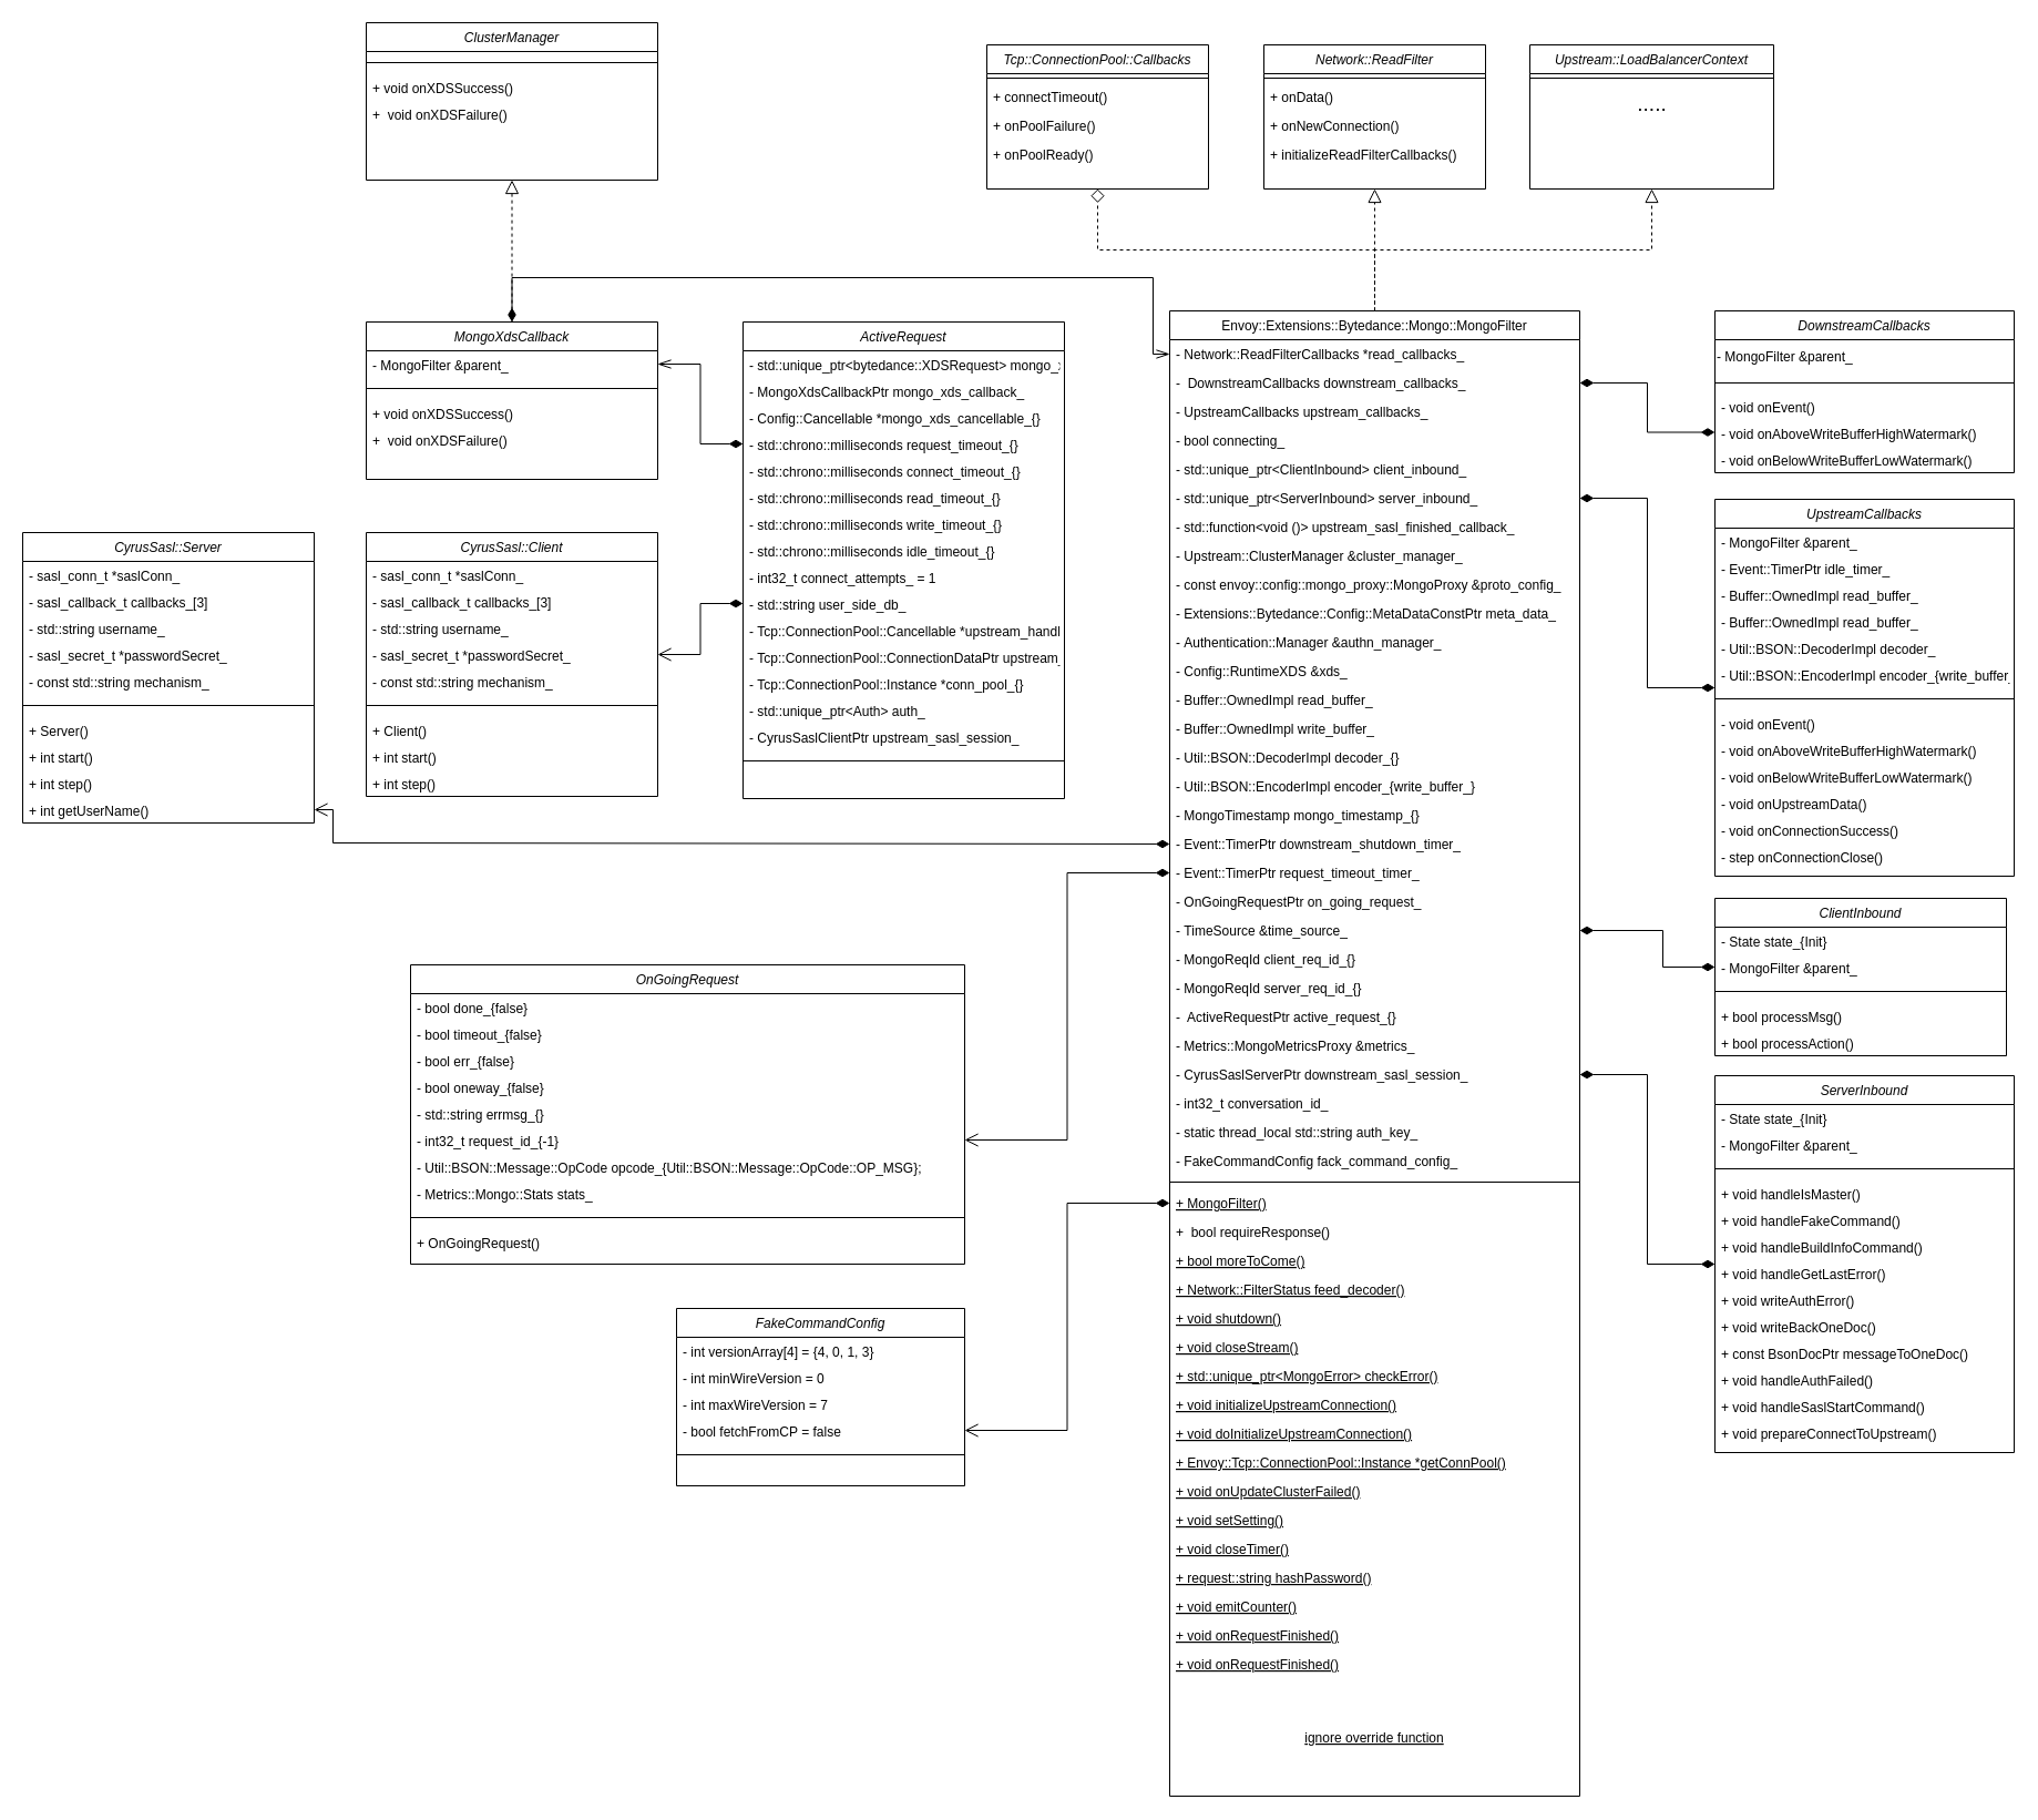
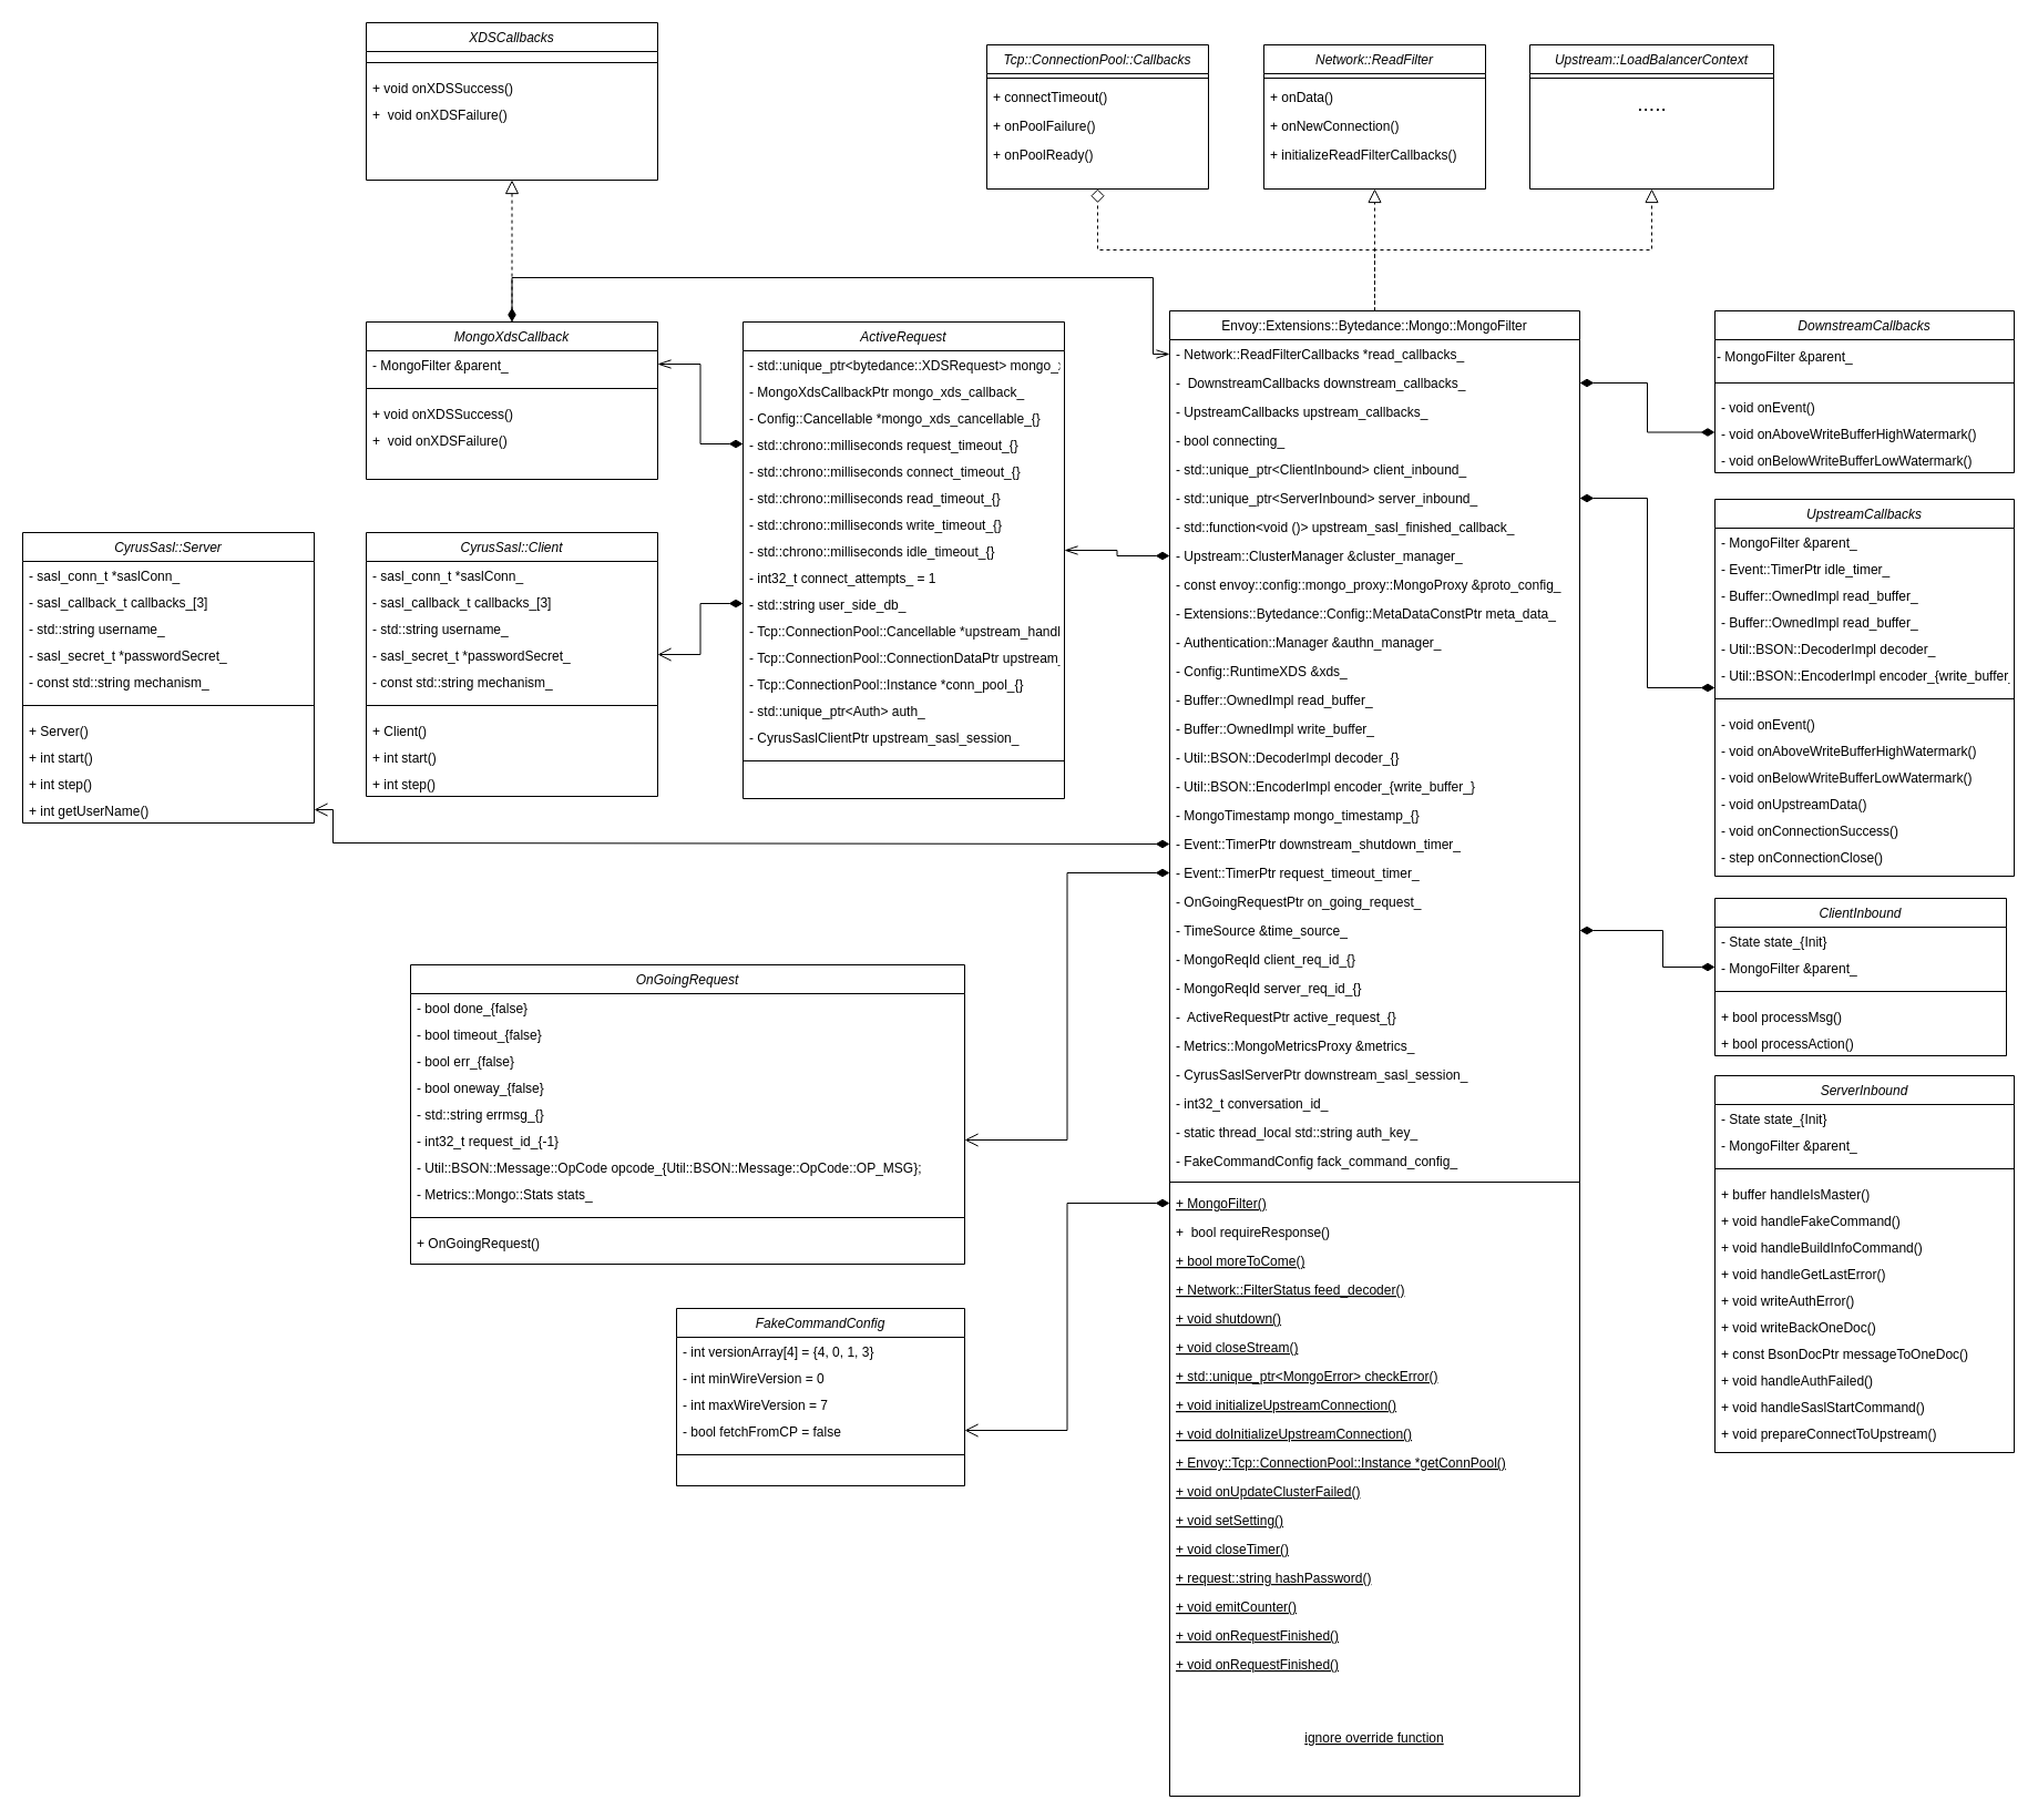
- <mxCell id="137" value="ClusterManager" style="swimlane;fontStyle=2;align=center;verticalAlign=top;childLayout=stackLayout;horizontal=1;startSize=26;horizontalStack=0;resizeParent=1;resizeLast=0;collapsible=1;marginBottom=0;rounded=0;shadow=0;strokeWidth=1;" vertex="1" parent="1"><mxGeometry x="330" y="20" width="263" height="142" as="geometry"><mxRectangle x="230" y="140" width="160" height="26" as="alternateBounds" /></mxGeometry></mxCell>
+ <mxCell id="137" value="XDSCallbacks" style="swimlane;fontStyle=2;align=center;verticalAlign=top;childLayout=stackLayout;horizontal=1;startSize=26;horizontalStack=0;resizeParent=1;resizeLast=0;collapsible=1;marginBottom=0;rounded=0;shadow=0;strokeWidth=1;" vertex="1" parent="1"><mxGeometry x="330" y="20" width="263" height="142" as="geometry"><mxRectangle x="230" y="140" width="160" height="26" as="alternateBounds" /></mxGeometry></mxCell>
+ <mxCell id="128" style="edgeStyle=orthogonalEdgeStyle;rounded=0;orthogonalLoop=1;jettySize=auto;html=1;exitX=1;exitY=0.5;exitDx=0;exitDy=0;entryX=0;entryY=0.5;entryDx=0;entryDy=0;fontFamily=Helvetica;fontSize=19;fontColor=#000000;startArrow=openThin;startFill=0;endArrow=diamondThin;endFill=1;startSize=10;endSize=10;" edge="1" parent="1" source="119" target="17"><mxGeometry relative="1" as="geometry" /></mxCell>
- <mxCell id="96" style="edgeStyle=orthogonalEdgeStyle;rounded=0;orthogonalLoop=1;jettySize=auto;html=1;exitX=0;exitY=0.5;exitDx=0;exitDy=0;fontFamily=Helvetica;fontSize=19;fontColor=#000000;startArrow=diamondThin;startFill=1;endArrow=diamondThin;endFill=1;startSize=10;endSize=10;" edge="1" parent="1" source="97" target="35"><mxGeometry relative="1" as="geometry" /></mxCell>
- <mxCell id="101" value="+ void handleIsMaster()" style="text;align=left;verticalAlign=top;spacingLeft=4;spacingRight=4;overflow=hidden;rotatable=0;points=[[0,0.5],[1,0.5]];portConstraint=eastwest;rounded=0;shadow=0;html=0;" vertex="1" parent="97"><mxGeometry y="94" width="270" height="24" as="geometry" /></mxCell>
+ <mxCell id="101" value="+ buffer handleIsMaster()" style="text;align=left;verticalAlign=top;spacingLeft=4;spacingRight=4;overflow=hidden;rotatable=0;points=[[0,0.5],[1,0.5]];portConstraint=eastwest;rounded=0;shadow=0;html=0;" vertex="1" parent="97"><mxGeometry y="94" width="270" height="24" as="geometry" /></mxCell>
